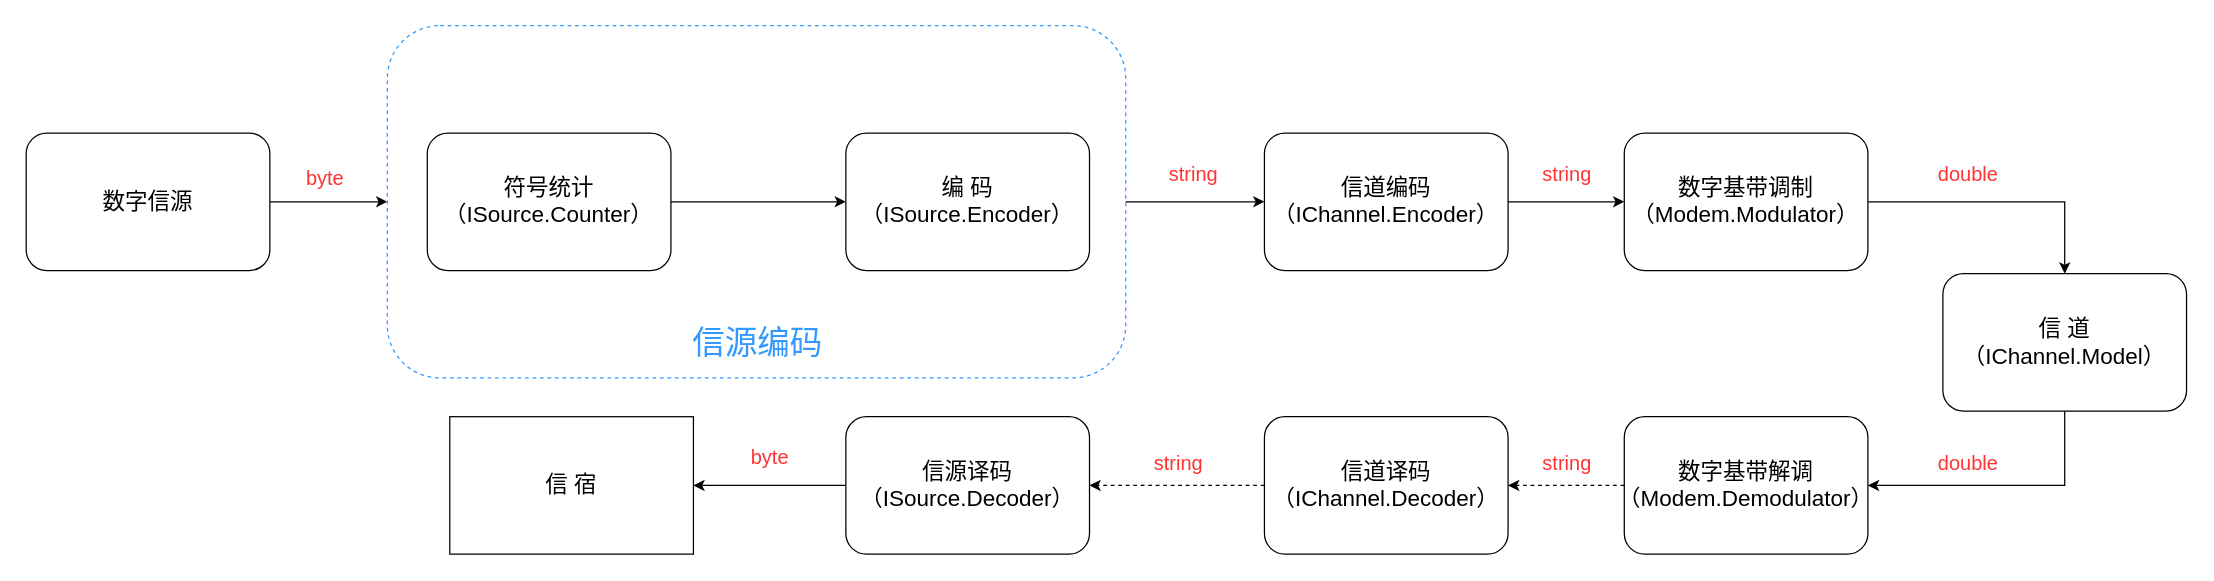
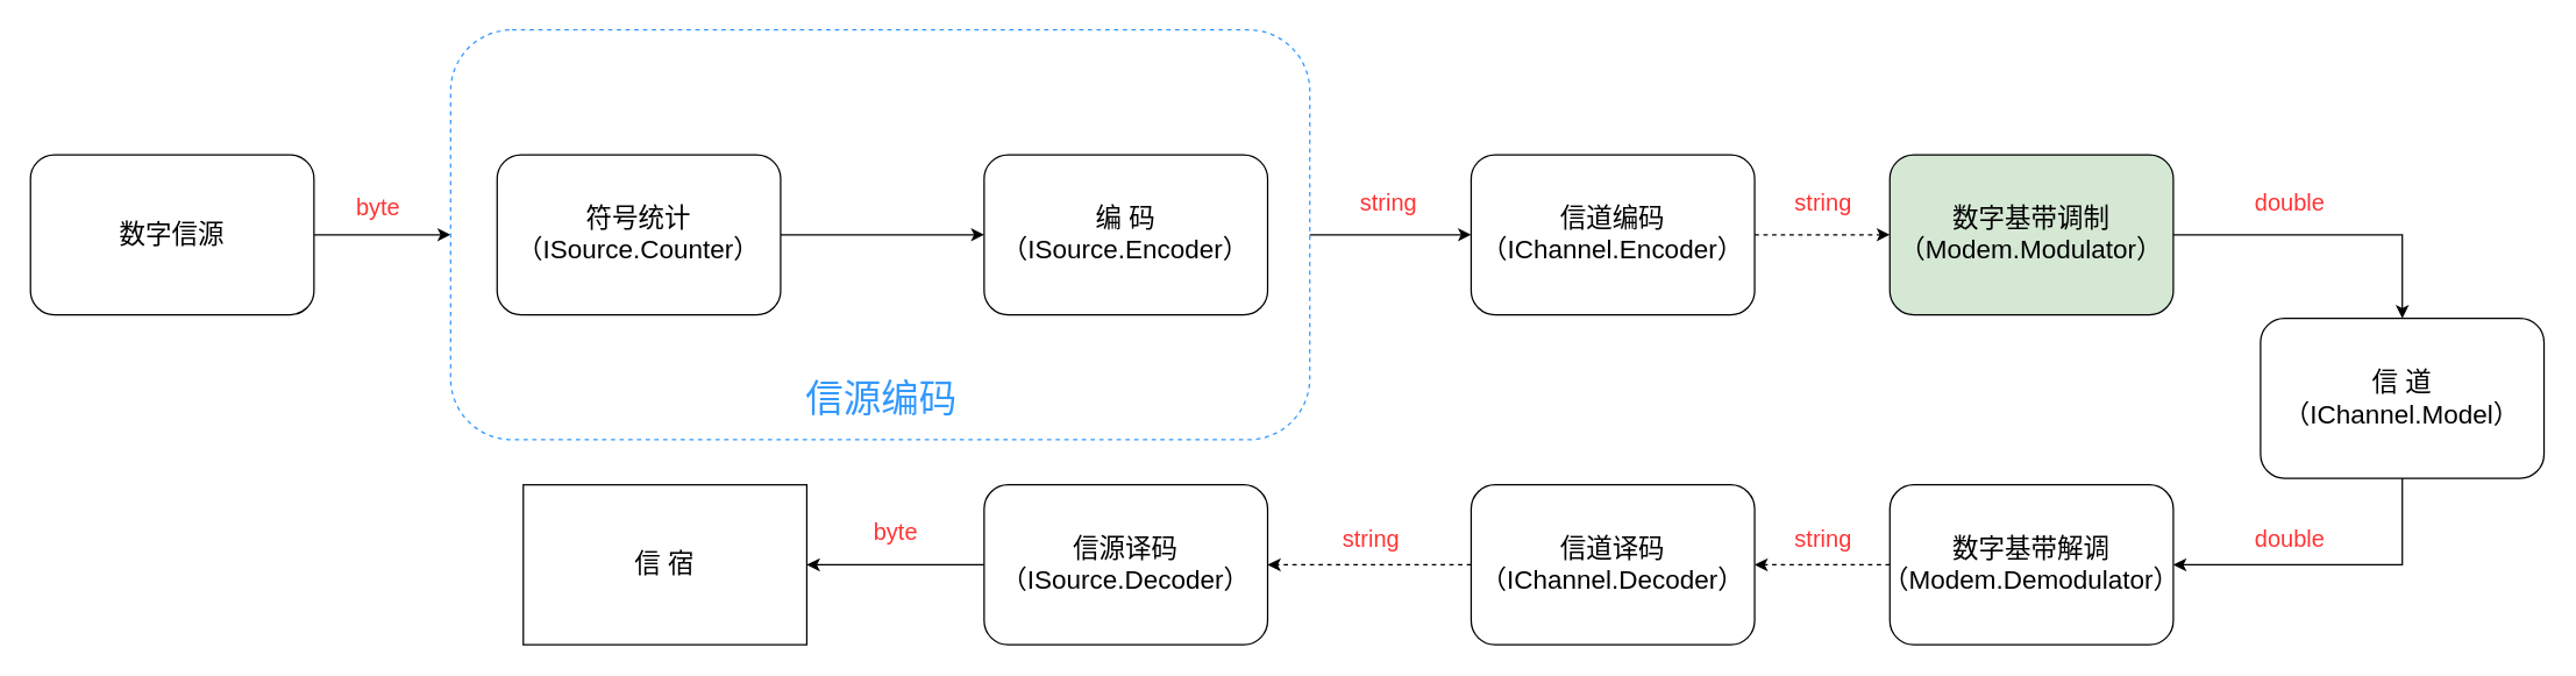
- <mxCell id="9" style="edgeStyle=orthogonalEdgeStyle;rounded=0;orthogonalLoop=1;jettySize=auto;html=1;exitX=1;exitY=0.5;exitDx=0;exitDy=0;entryX=0;entryY=0.5;entryDx=0;entryDy=0;fontSize=26;fontColor=#3399FF;" parent="1" source="10" target="13" edge="1"><mxGeometry relative="1" as="geometry" /></mxCell>
+ <mxCell id="9" style="edgeStyle=orthogonalEdgeStyle;rounded=0;orthogonalLoop=1;jettySize=auto;html=1;exitX=1;exitY=0.5;exitDx=0;exitDy=0;entryX=0;entryY=0.5;entryDx=0;entryDy=0;fontSize=26;fontColor=#3399FF;dashed=1;" parent="1" source="10" target="13" edge="1"><mxGeometry relative="1" as="geometry" /></mxCell>
- <mxCell id="13" value="&lt;font style=&quot;font-size: 18px&quot;&gt;数字基带调制（Modem.Modulator）&lt;/font&gt;" style="rounded=1;whiteSpace=wrap;html=1;" parent="1" vertex="1"><mxGeometry x="1299" y="106" width="195" height="110" as="geometry" /></mxCell>
+ <mxCell id="13" value="&lt;font style=&quot;font-size: 18px&quot;&gt;数字基带调制（Modem.Modulator）&lt;/font&gt;" style="rounded=1;whiteSpace=wrap;html=1;fillColor=#d5e8d4;" parent="1" vertex="1"><mxGeometry x="1299" y="106" width="195" height="110" as="geometry" /></mxCell>
